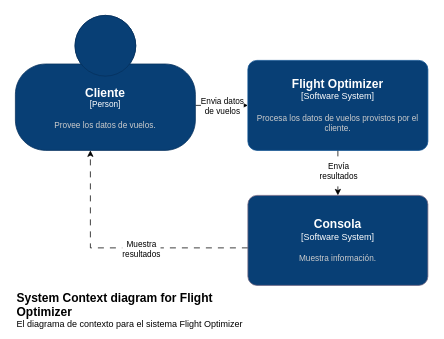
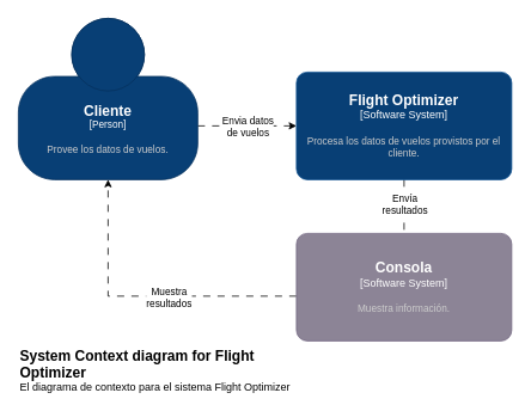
- <mxCell id="4" value="&lt;font style=&quot;font-size: 16px&quot;&gt;&lt;b&gt;Cliente&lt;/b&gt;&lt;/font&gt;&lt;div&gt;[Person]&lt;/div&gt;&lt;br&gt;&lt;div&gt;&lt;font style=&quot;font-size: 11px&quot;&gt;&lt;font color=&quot;#cccccc&quot;&gt;Provee los datos de vuelos.&lt;/font&gt;&lt;/div&gt;" style="html=1;fontSize=11;dashed=0;whiteSpace=wrap;fillColor=#083F75;strokeColor=#06315C;fontColor=#ffffff;shape=mxgraph.c4.person2;align=center;metaEdit=1;points=[[0.5,0,0],[1,0.5,0],[1,0.75,0],[0.75,1,0],[0.5,1,0],[0.25,1,0],[0,0.75,0],[0,0.5,0]];resizable=0;" parent="1" vertex="1"><mxGeometry x="20" y="20" width="240" height="180" as="geometry" /></mxCell>
+ <mxCell id="4" value="&lt;font style=&quot;font-size: 16px&quot;&gt;&lt;b&gt;Cliente&lt;/b&gt;&lt;/font&gt;&lt;div&gt;[Person]&lt;/div&gt;&lt;br&gt;&lt;div&gt;&lt;font style=&quot;font-size: 11px&quot;&gt;&lt;font color=&quot;#cccccc&quot;&gt;Provee los datos de vuelos.&lt;/font&gt;&lt;/div&gt;" style="html=1;fontSize=11;dashed=0;whiteSpace=wrap;fillColor=#083F75;strokeColor=#06315C;fontColor=#ffffff;shape=mxgraph.c4.person2;align=center;metaEdit=1;points=[[0.5,0,0],[1,0.5,0],[1,0.75,0],[0.75,1,0],[0.5,1,0],[0.25,1,0],[0,0.75,0],[0,0.5,0]];resizable=0;" parent="1" vertex="1"><mxGeometry x="20" y="20" width="200" height="180" as="geometry" /></mxCell>
- <mxCell id="5" style="edgeStyle=orthogonalEdgeStyle;rounded=0;orthogonalLoop=1;jettySize=auto;html=1;dashed=1;dashPattern=8 8;" parent="1" source="7" target="10" edge="1"><mxGeometry relative="1" as="geometry" /></mxCell>
+ <mxCell id="5" style="edgeStyle=orthogonalEdgeStyle;rounded=0;orthogonalLoop=1;jettySize=auto;html=1;dashed=1;dashPattern=8 8;endArrow=none;" parent="1" source="7" target="10" edge="1"><mxGeometry relative="1" as="geometry" /></mxCell>
- <mxCell id="10" value="&lt;font style=&quot;font-size: 16px&quot;&gt;&lt;b&gt;Consola&lt;/b&gt;&lt;/font&gt;&lt;div&gt;[Software System]&lt;/div&gt;&lt;br&gt;&lt;div&gt;&lt;font style=&quot;font-size: 11px&quot;&gt;&lt;font color=&quot;#cccccc&quot;&gt;Muestra información.&lt;/font&gt;&lt;/div&gt;" style="rounded=1;whiteSpace=wrap;html=1;labelBackgroundColor=none;fillColor=#083f75;fontColor=#ffffff;align=center;arcSize=10;strokeColor=#736782;metaEdit=1;resizable=0;points=[[0.25,0,0],[0.5,0,0],[0.75,0,0],[1,0.25,0],[1,0.5,0],[1,0.75,0],[0.75,1,0],[0.5,1,0],[0.25,1,0],[0,0.75,0],[0,0.5,0],[0,0.25,0]];" parent="1" vertex="1"><mxGeometry x="330" y="260" width="240" height="120" as="geometry" /></mxCell>
+ <mxCell id="10" value="&lt;font style=&quot;font-size: 16px&quot;&gt;&lt;b&gt;Consola&lt;/b&gt;&lt;/font&gt;&lt;div&gt;[Software System]&lt;/div&gt;&lt;br&gt;&lt;div&gt;&lt;font style=&quot;font-size: 11px&quot;&gt;&lt;font color=&quot;#cccccc&quot;&gt;Muestra información.&lt;/font&gt;&lt;/div&gt;" style="rounded=1;whiteSpace=wrap;html=1;labelBackgroundColor=none;fillColor=#8C8496;fontColor=#ffffff;align=center;arcSize=10;strokeColor=#736782;metaEdit=1;resizable=0;points=[[0.25,0,0],[0.5,0,0],[0.75,0,0],[1,0.25,0],[1,0.5,0],[1,0.75,0],[0.75,1,0],[0.5,1,0],[0.25,1,0],[0,0.75,0],[0,0.5,0],[0,0.25,0]];" parent="1" vertex="1"><mxGeometry x="330" y="260" width="240" height="120" as="geometry" /></mxCell>
